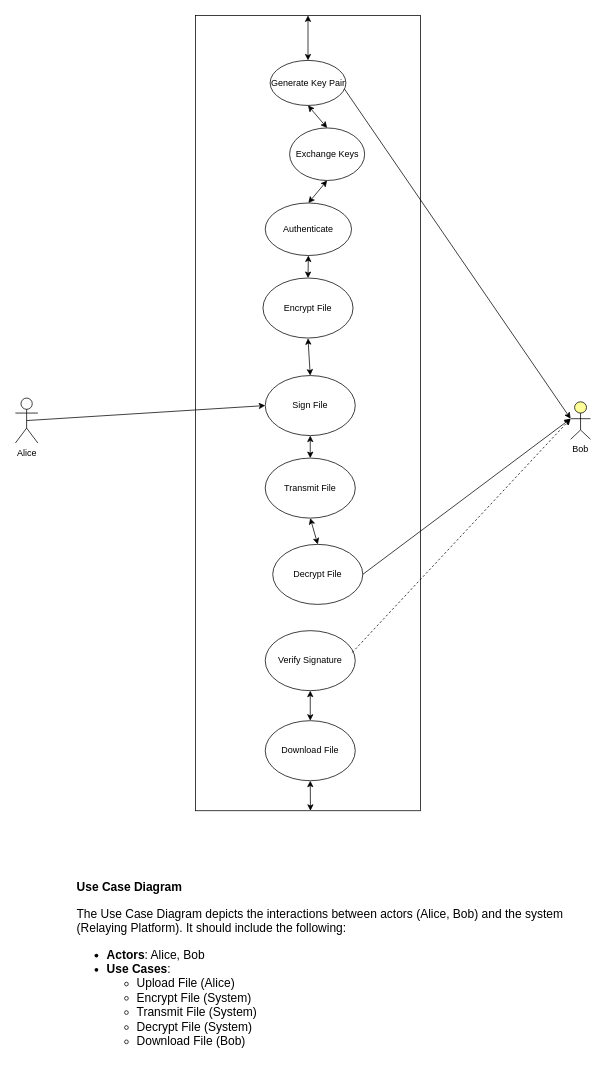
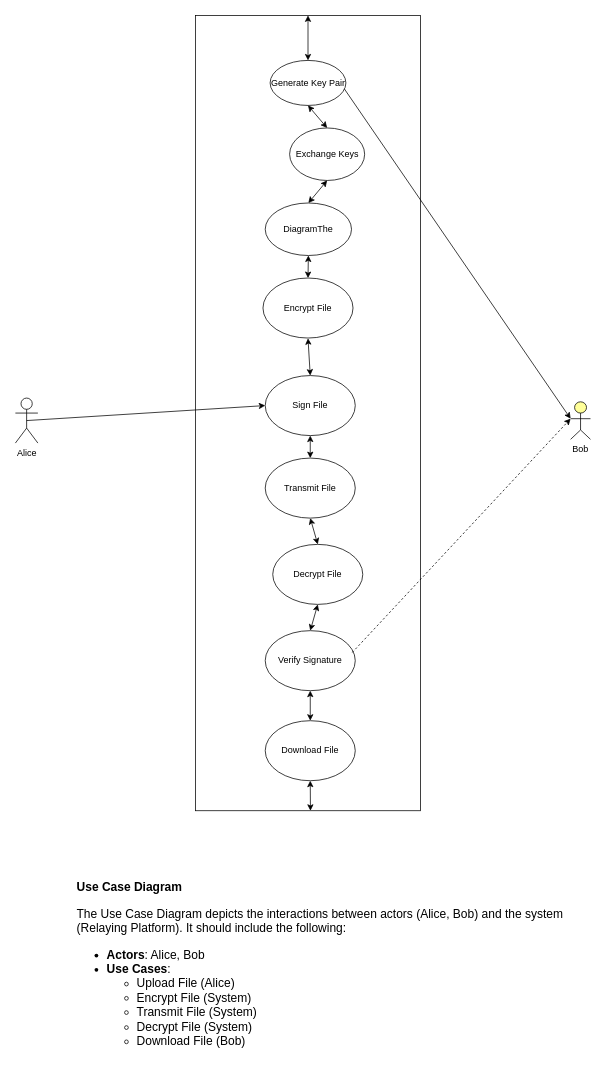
- <mxCell id="7" value="Authenticate" style="ellipse;whiteSpace=wrap;html=1;" vertex="1" parent="1"><mxGeometry x="353" y="270" width="115" height="70" as="geometry" /></mxCell>
+ <mxCell id="7" value="DiagramThe" style="ellipse;whiteSpace=wrap;html=1;" vertex="1" parent="1"><mxGeometry x="353" y="270" width="115" height="70" as="geometry" /></mxCell>
- <mxCell id="16" value="" style="endArrow=classic;html=1;rounded=0;entryX=0;entryY=0.45;entryDx=0;entryDy=0;entryPerimeter=0;exitX=1;exitY=0.5;exitDx=0;exitDy=0;" edge="1" parent="1" source="11" target="3"><mxGeometry width="50" height="50" relative="1" as="geometry"><mxPoint x="480" y="710" as="sourcePoint" /><mxPoint x="530" y="660" as="targetPoint" /></mxGeometry></mxCell>
+ <mxCell id="25" value="" style="endArrow=classic;startArrow=classic;html=1;rounded=0;entryX=0.5;entryY=1;entryDx=0;entryDy=0;exitX=0.5;exitY=0;exitDx=0;exitDy=0;" edge="1" parent="1" source="12" target="11"><mxGeometry width="50" height="50" relative="1" as="geometry"><mxPoint x="480" y="820" as="sourcePoint" /><mxPoint x="530" y="770" as="targetPoint" /></mxGeometry></mxCell>
